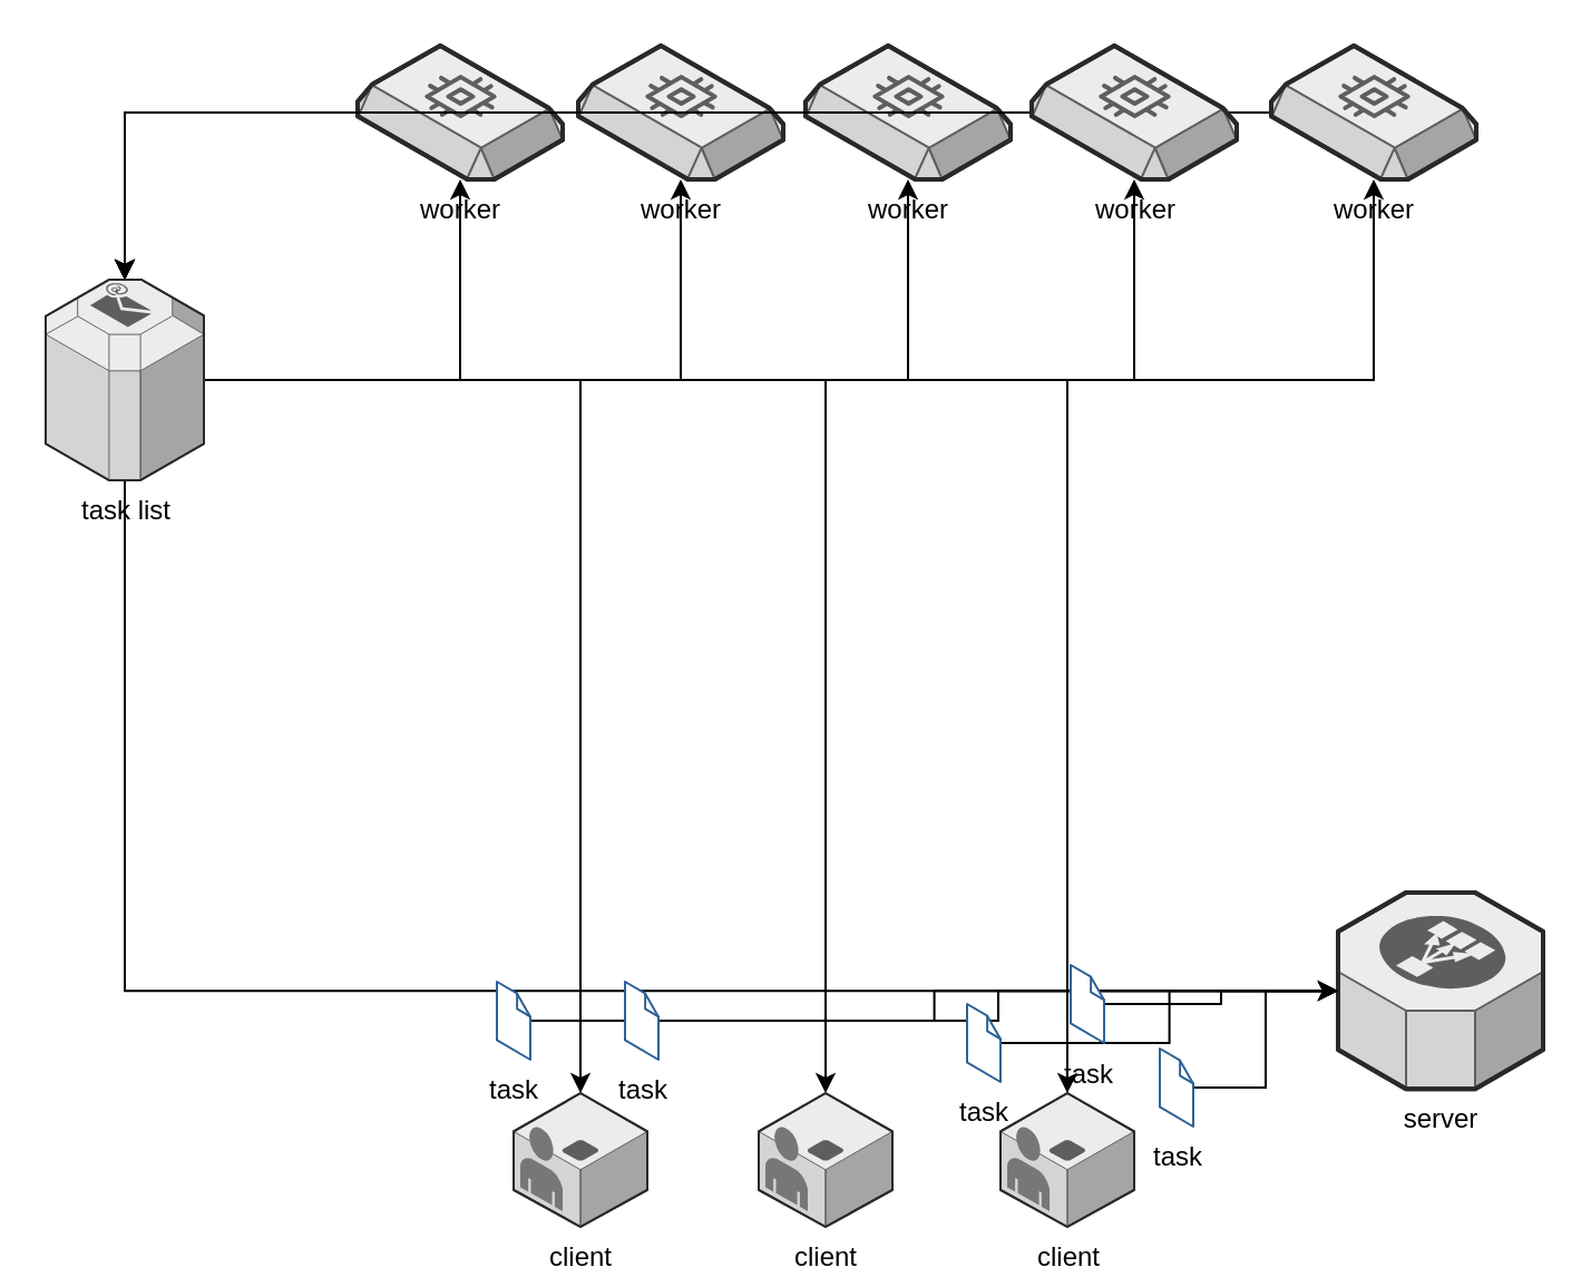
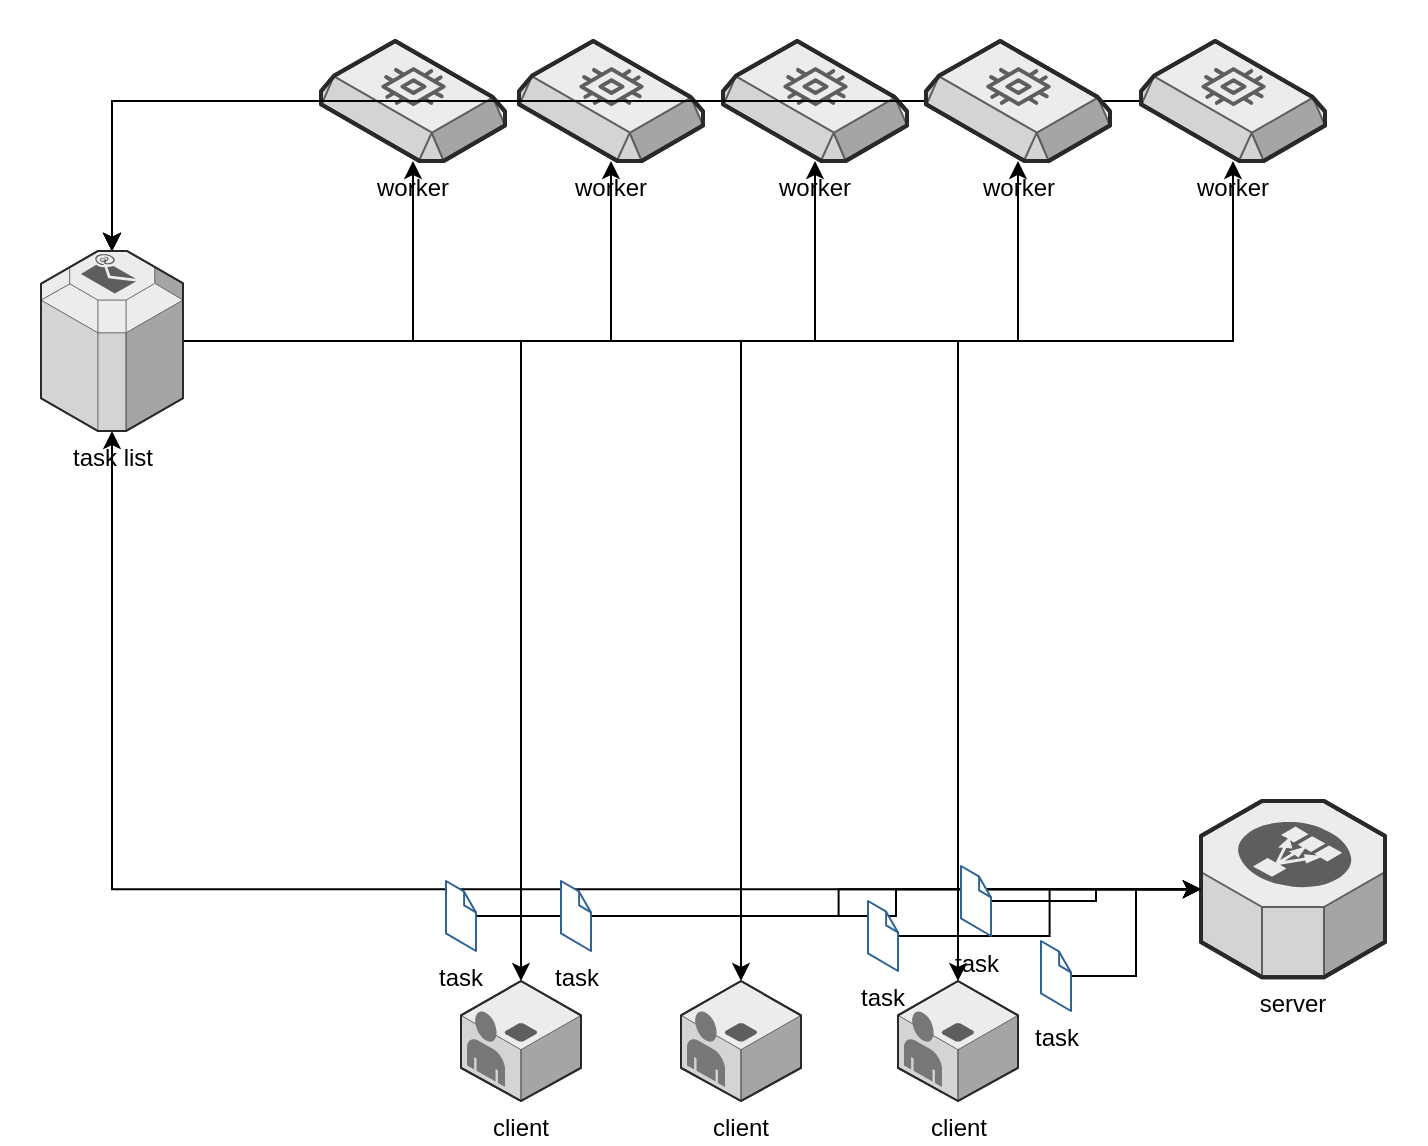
- <mxCell id="4" style="edgeStyle=orthogonalEdgeStyle;rounded=0;orthogonalLoop=1;jettySize=auto;html=1;endArrow=none;" parent="1" source="5" target="24" edge="1"><mxGeometry relative="1" as="geometry" /></mxCell>
+ <mxCell id="4" style="edgeStyle=orthogonalEdgeStyle;rounded=0;orthogonalLoop=1;jettySize=auto;html=1;" parent="1" source="5" target="24" edge="1"><mxGeometry relative="1" as="geometry" /></mxCell>
